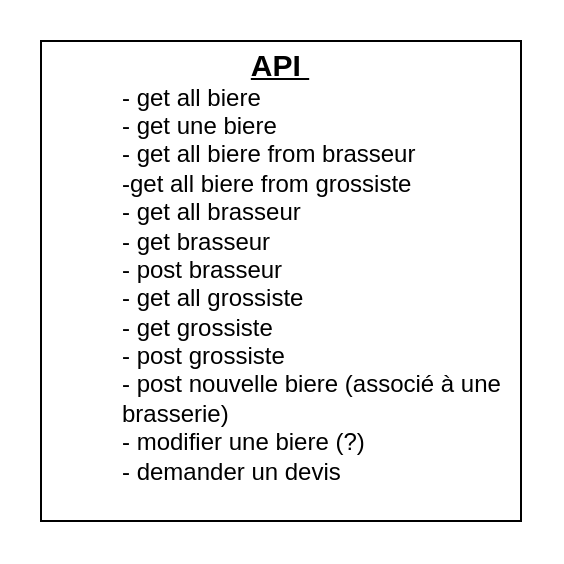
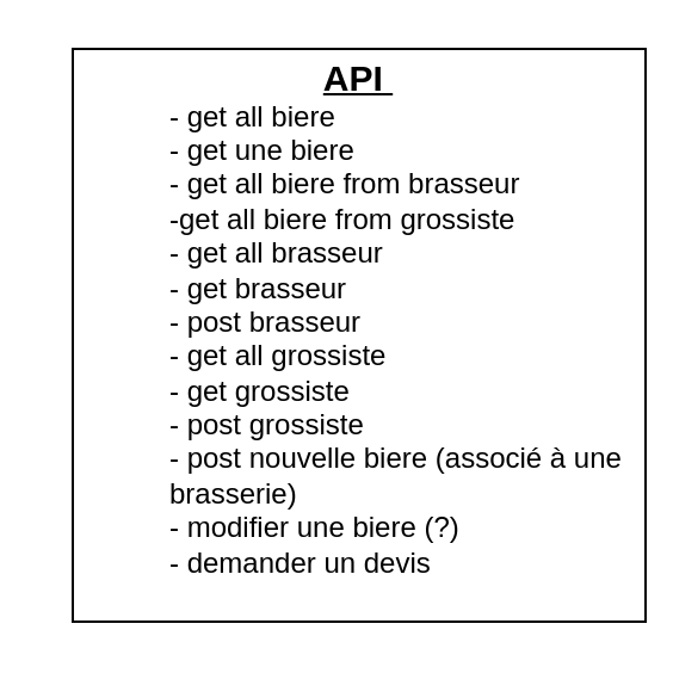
- <mxCell id="2" value="&lt;font style=&quot;font-size: 15px;&quot;&gt;&lt;b&gt;&lt;u&gt;API&amp;nbsp;&lt;/u&gt;&lt;/b&gt;&lt;/font&gt;&lt;br&gt;&lt;blockquote style=&quot;margin: 0 0 0 40px; border: none; padding: 0px;&quot;&gt;&lt;div style=&quot;text-align: left;&quot;&gt;&lt;span style=&quot;background-color: initial;&quot;&gt;- get all biere&lt;/span&gt;&lt;/div&gt;&lt;div style=&quot;text-align: left;&quot;&gt;&lt;span style=&quot;background-color: initial;&quot;&gt;- get une biere&lt;/span&gt;&lt;/div&gt;&lt;div style=&quot;text-align: left;&quot;&gt;&lt;span style=&quot;background-color: initial;&quot;&gt;- get all biere from brasseur&lt;/span&gt;&lt;/div&gt;&lt;div style=&quot;text-align: left;&quot;&gt;&lt;span style=&quot;background-color: initial;&quot;&gt;-get all biere from grossiste&lt;/span&gt;&lt;/div&gt;&lt;div style=&quot;text-align: left;&quot;&gt;- get all brasseur&lt;/div&gt;&lt;div style=&quot;text-align: left;&quot;&gt;- get brasseur&lt;/div&gt;&lt;div style=&quot;text-align: left;&quot;&gt;- post brasseur&lt;/div&gt;&lt;div style=&quot;text-align: left;&quot;&gt;- get all grossiste&lt;/div&gt;&lt;div style=&quot;text-align: left;&quot;&gt;- get grossiste&lt;/div&gt;&lt;div style=&quot;text-align: left;&quot;&gt;- post grossiste&lt;/div&gt;&lt;div style=&quot;text-align: left;&quot;&gt;&lt;span style=&quot;background-color: initial;&quot;&gt;- post nouvelle biere (associé à une brasserie)&lt;/span&gt;&lt;/div&gt;&lt;div style=&quot;text-align: left;&quot;&gt;&lt;span style=&quot;background-color: initial;&quot;&gt;- modifier une biere (?)&lt;/span&gt;&lt;/div&gt;&lt;div style=&quot;text-align: left;&quot;&gt;&lt;span style=&quot;background-color: initial;&quot;&gt;- demander un devis&lt;/span&gt;&lt;/div&gt;&lt;div style=&quot;text-align: left;&quot;&gt;&lt;span style=&quot;background-color: initial;&quot;&gt;&lt;br&gt;&lt;/span&gt;&lt;/div&gt;&lt;/blockquote&gt;" style="rounded=0;whiteSpace=wrap;html=1;" parent="1" vertex="1"><mxGeometry x="20" y="20" width="240" height="240" as="geometry" /></mxCell>
+ <mxCell id="2" value="&lt;font style=&quot;font-size: 15px;&quot;&gt;&lt;b&gt;&lt;u&gt;API&amp;nbsp;&lt;/u&gt;&lt;/b&gt;&lt;/font&gt;&lt;br&gt;&lt;blockquote style=&quot;margin: 0 0 0 40px; border: none; padding: 0px;&quot;&gt;&lt;div style=&quot;text-align: left;&quot;&gt;&lt;span style=&quot;background-color: initial;&quot;&gt;- get all biere&lt;/span&gt;&lt;/div&gt;&lt;div style=&quot;text-align: left;&quot;&gt;&lt;span style=&quot;background-color: initial;&quot;&gt;- get une biere&lt;/span&gt;&lt;/div&gt;&lt;div style=&quot;text-align: left;&quot;&gt;&lt;span style=&quot;background-color: initial;&quot;&gt;- get all biere from brasseur&lt;/span&gt;&lt;/div&gt;&lt;div style=&quot;text-align: left;&quot;&gt;&lt;span style=&quot;background-color: initial;&quot;&gt;-get all biere from grossiste&lt;/span&gt;&lt;/div&gt;&lt;div style=&quot;text-align: left;&quot;&gt;- get all brasseur&lt;/div&gt;&lt;div style=&quot;text-align: left;&quot;&gt;- get brasseur&lt;/div&gt;&lt;div style=&quot;text-align: left;&quot;&gt;- post brasseur&lt;/div&gt;&lt;div style=&quot;text-align: left;&quot;&gt;- get all grossiste&lt;/div&gt;&lt;div style=&quot;text-align: left;&quot;&gt;- get grossiste&lt;/div&gt;&lt;div style=&quot;text-align: left;&quot;&gt;- post grossiste&lt;/div&gt;&lt;div style=&quot;text-align: left;&quot;&gt;&lt;span style=&quot;background-color: initial;&quot;&gt;- post nouvelle biere (associé à une brasserie)&lt;/span&gt;&lt;/div&gt;&lt;div style=&quot;text-align: left;&quot;&gt;&lt;span style=&quot;background-color: initial;&quot;&gt;- modifier une biere (?)&lt;/span&gt;&lt;/div&gt;&lt;div style=&quot;text-align: left;&quot;&gt;&lt;span style=&quot;background-color: initial;&quot;&gt;- demander un devis&lt;/span&gt;&lt;/div&gt;&lt;div style=&quot;text-align: left;&quot;&gt;&lt;span style=&quot;background-color: initial;&quot;&gt;&lt;br&gt;&lt;/span&gt;&lt;/div&gt;&lt;/blockquote&gt;" style="rounded=0;whiteSpace=wrap;html=1;" parent="1" vertex="1"><mxGeometry x="30" y="20" width="240" height="240" as="geometry" /></mxCell>
